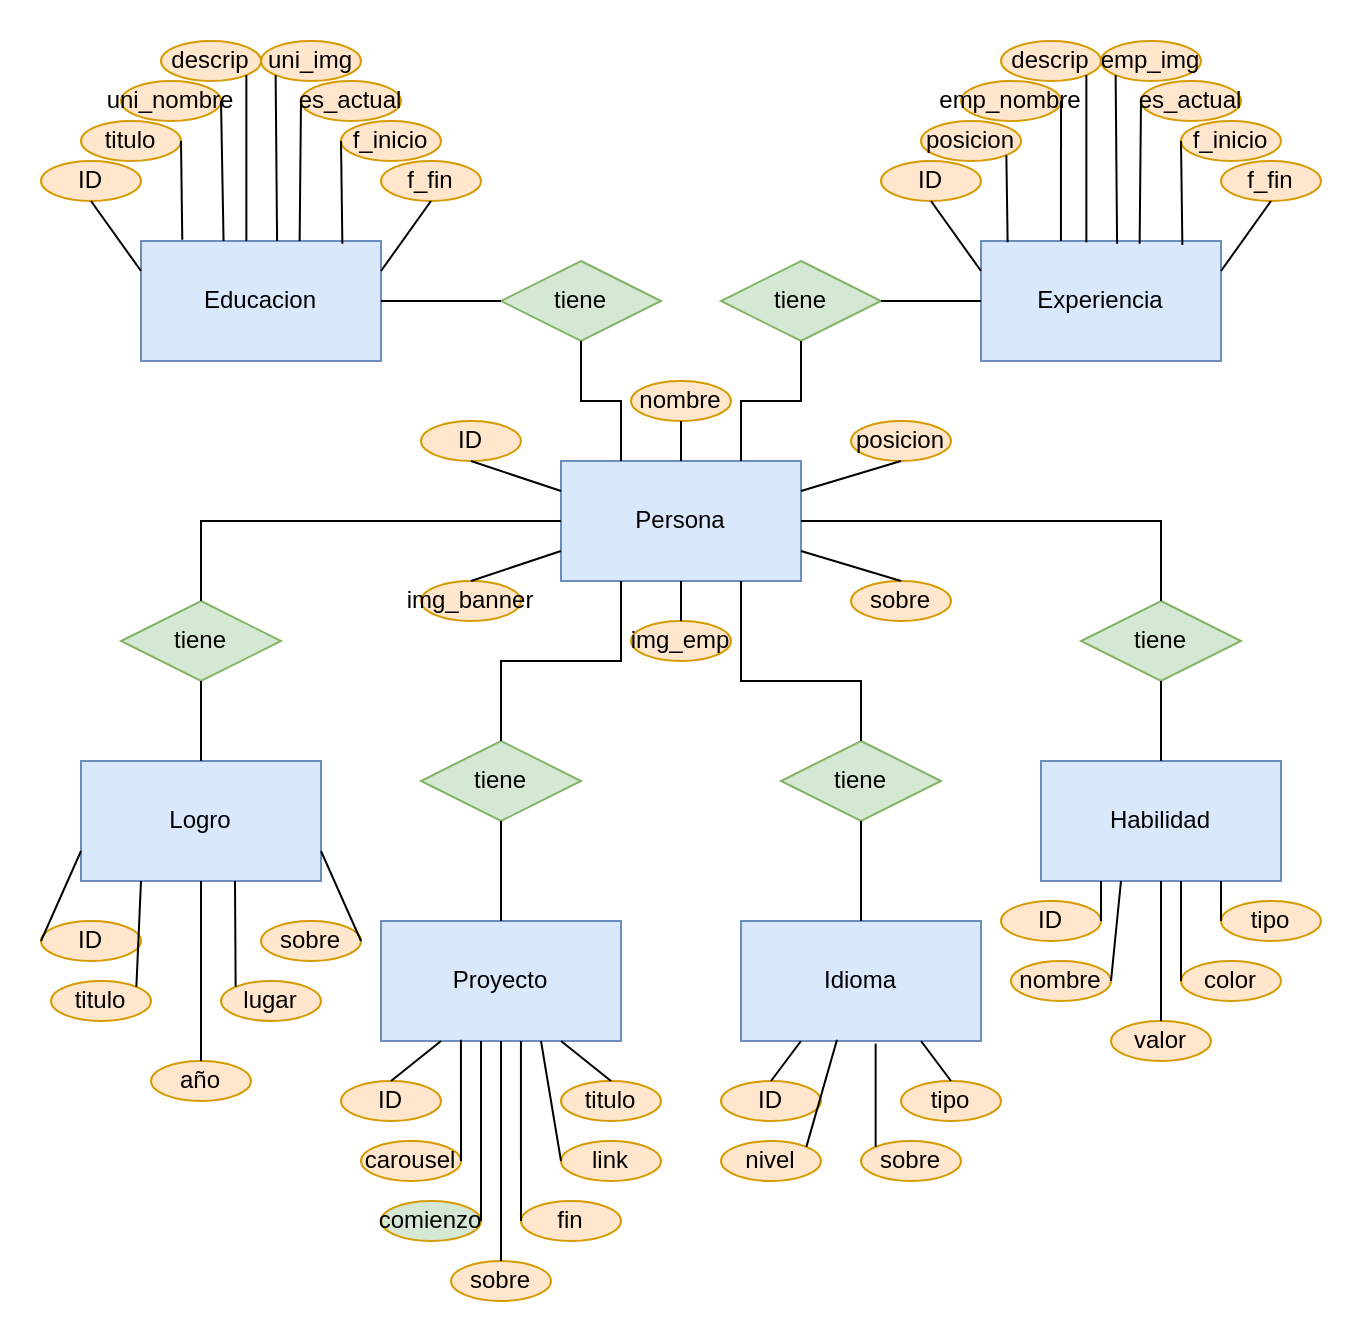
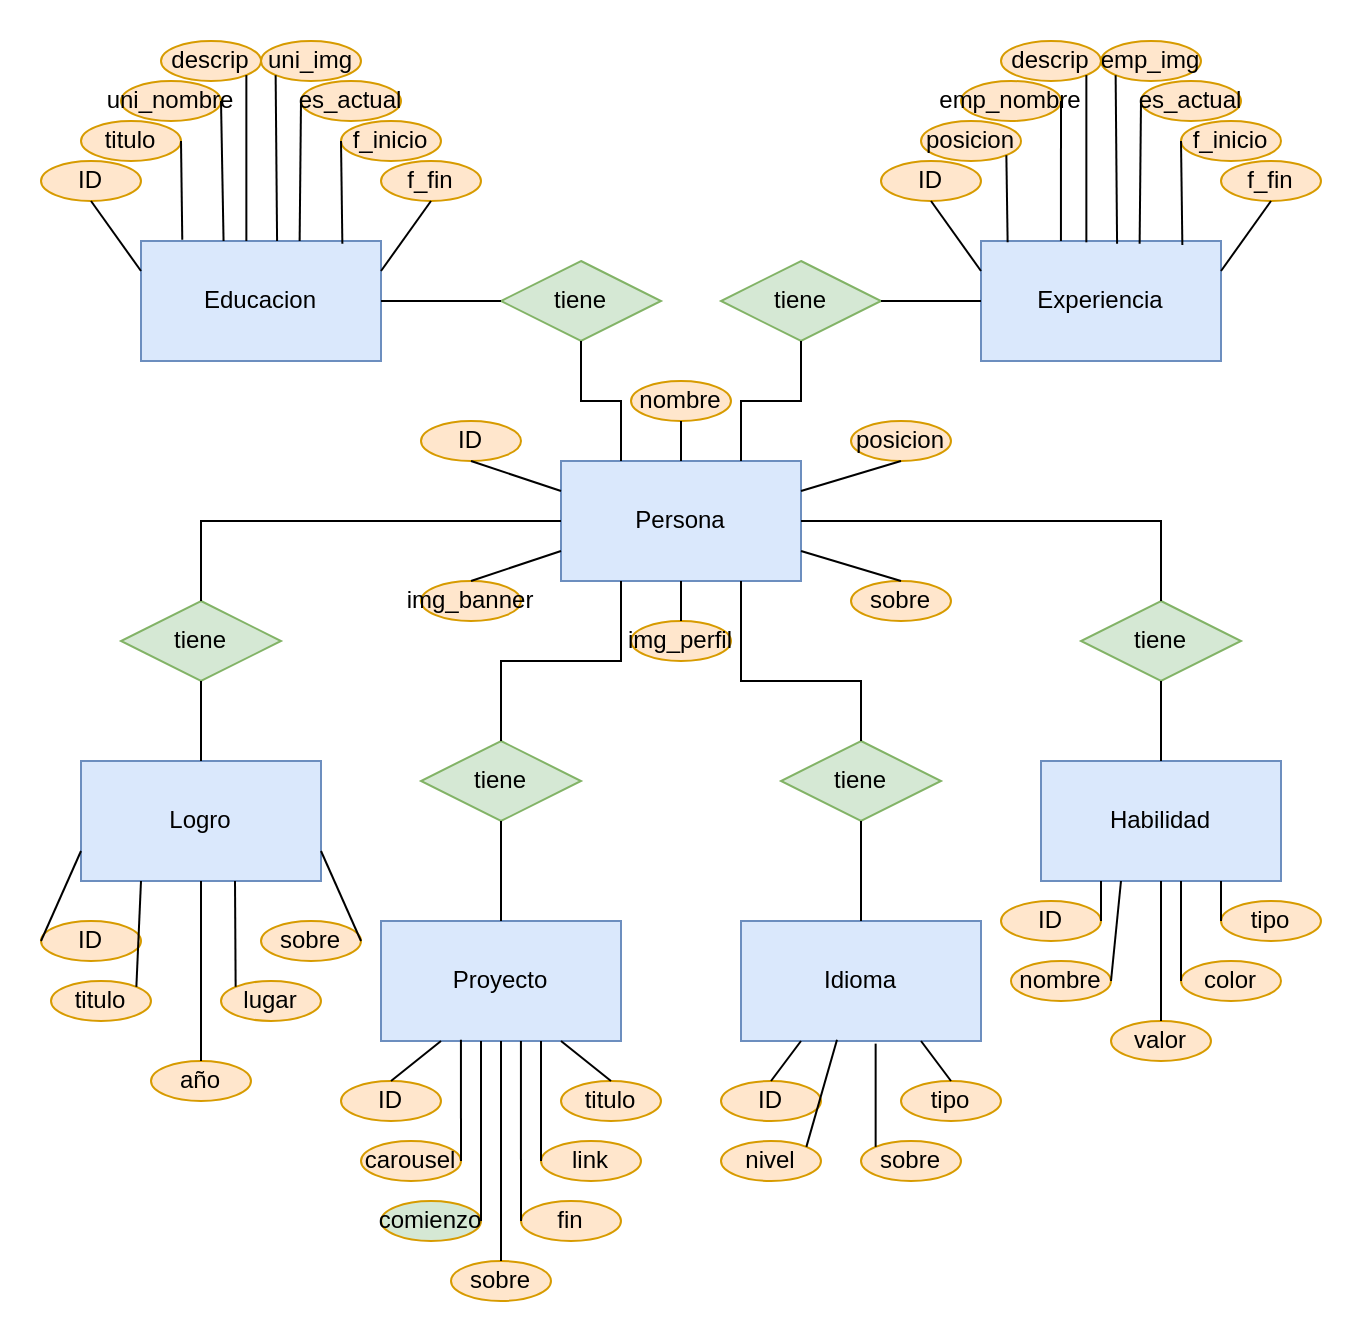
- <mxCell id="105" value="img_emp" style="ellipse;whiteSpace=wrap;html=1;fillColor=#ffe6cc;strokeColor=#d79b00;" vertex="1" parent="1"><mxGeometry x="315" y="310" width="50" height="20" as="geometry" /></mxCell>
+ <mxCell id="105" value="img_perfil" style="ellipse;whiteSpace=wrap;html=1;fillColor=#ffe6cc;strokeColor=#d79b00;" vertex="1" parent="1"><mxGeometry x="315" y="310" width="50" height="20" as="geometry" /></mxCell>
- <mxCell id="72" value="link" style="ellipse;whiteSpace=wrap;html=1;fillColor=#ffe6cc;strokeColor=#d79b00;" vertex="1" parent="1"><mxGeometry x="280" y="570" width="50" height="20" as="geometry" /></mxCell>
+ <mxCell id="72" value="link" style="ellipse;whiteSpace=wrap;html=1;fillColor=#ffe6cc;strokeColor=#d79b00;" vertex="1" parent="1"><mxGeometry x="270" y="570" width="50" height="20" as="geometry" /></mxCell>
